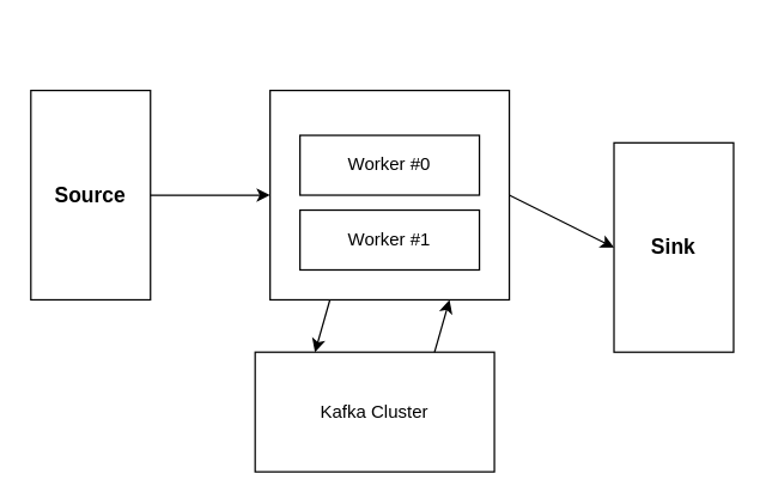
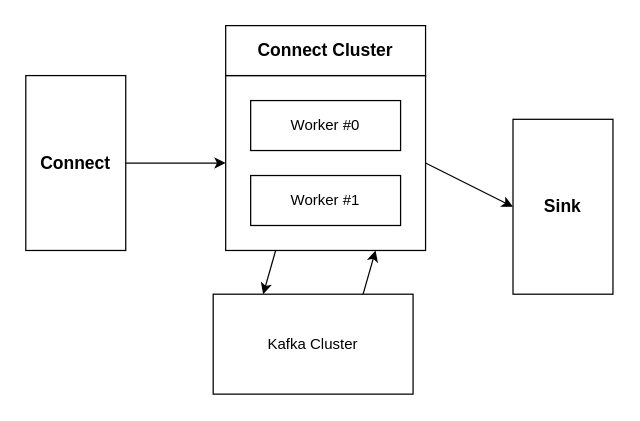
+ <mxCell id="6" value="&lt;b&gt;&lt;font style=&quot;font-size: 14px&quot;&gt;Connect Cluster&lt;/font&gt;&lt;/b&gt;" style="rounded=0;whiteSpace=wrap;html=1;" vertex="1" parent="1"><mxGeometry x="180" y="20" width="160" height="40" as="geometry" /></mxCell>
- <mxCell id="4" value="Worker #0" style="rounded=0;whiteSpace=wrap;html=1;" vertex="1" parent="1"><mxGeometry x="200" y="90" width="120" height="40" as="geometry" /></mxCell>
+ <mxCell id="4" value="Worker #0" style="rounded=0;whiteSpace=wrap;html=1;" vertex="1" parent="1"><mxGeometry x="200" y="80" width="120" height="40" as="geometry" /></mxCell>
- <mxCell id="7" value="&lt;b&gt;&lt;font style=&quot;font-size: 14px&quot;&gt;Source&lt;/font&gt;&lt;/b&gt;" style="rounded=0;whiteSpace=wrap;html=1;" vertex="1" parent="1"><mxGeometry x="20" y="60" width="80" height="140" as="geometry" /></mxCell>
+ <mxCell id="7" value="&lt;b&gt;&lt;font style=&quot;font-size: 14px&quot;&gt;Connect&lt;/font&gt;&lt;/b&gt;" style="rounded=0;whiteSpace=wrap;html=1;" vertex="1" parent="1"><mxGeometry x="20" y="60" width="80" height="140" as="geometry" /></mxCell>
